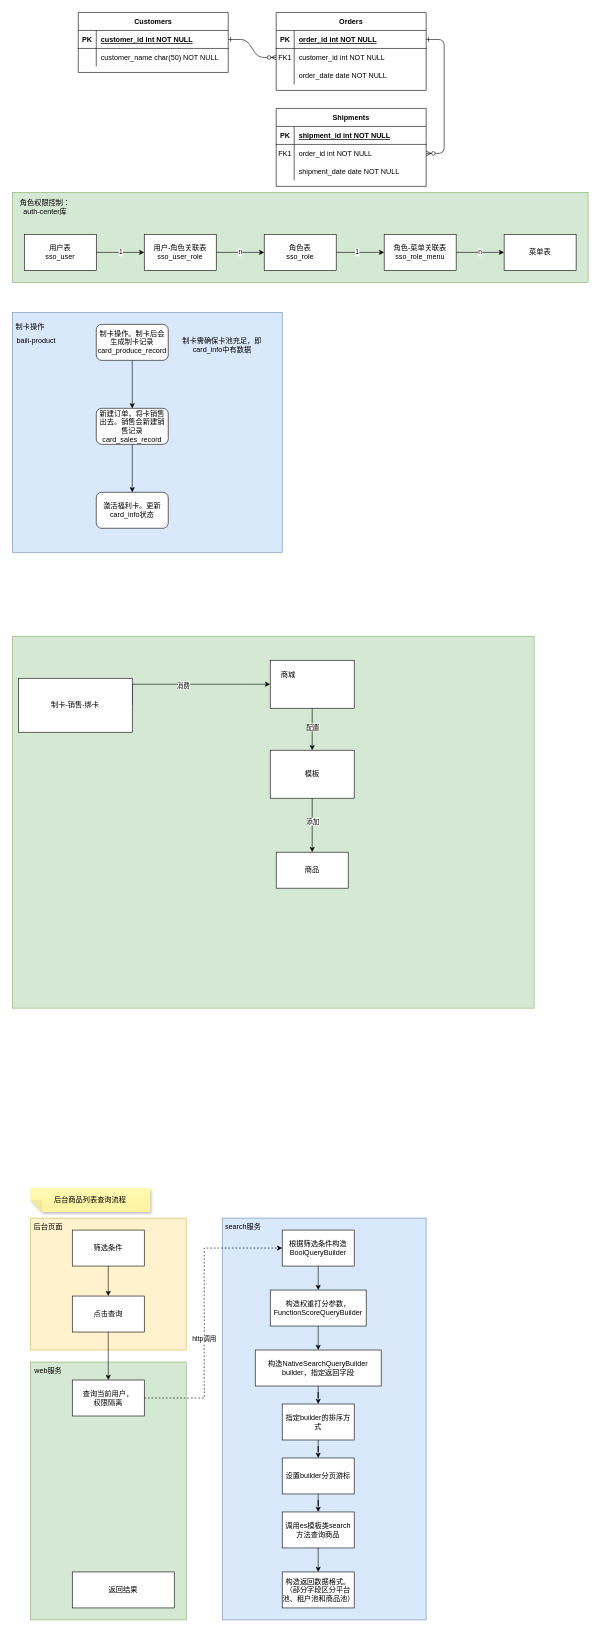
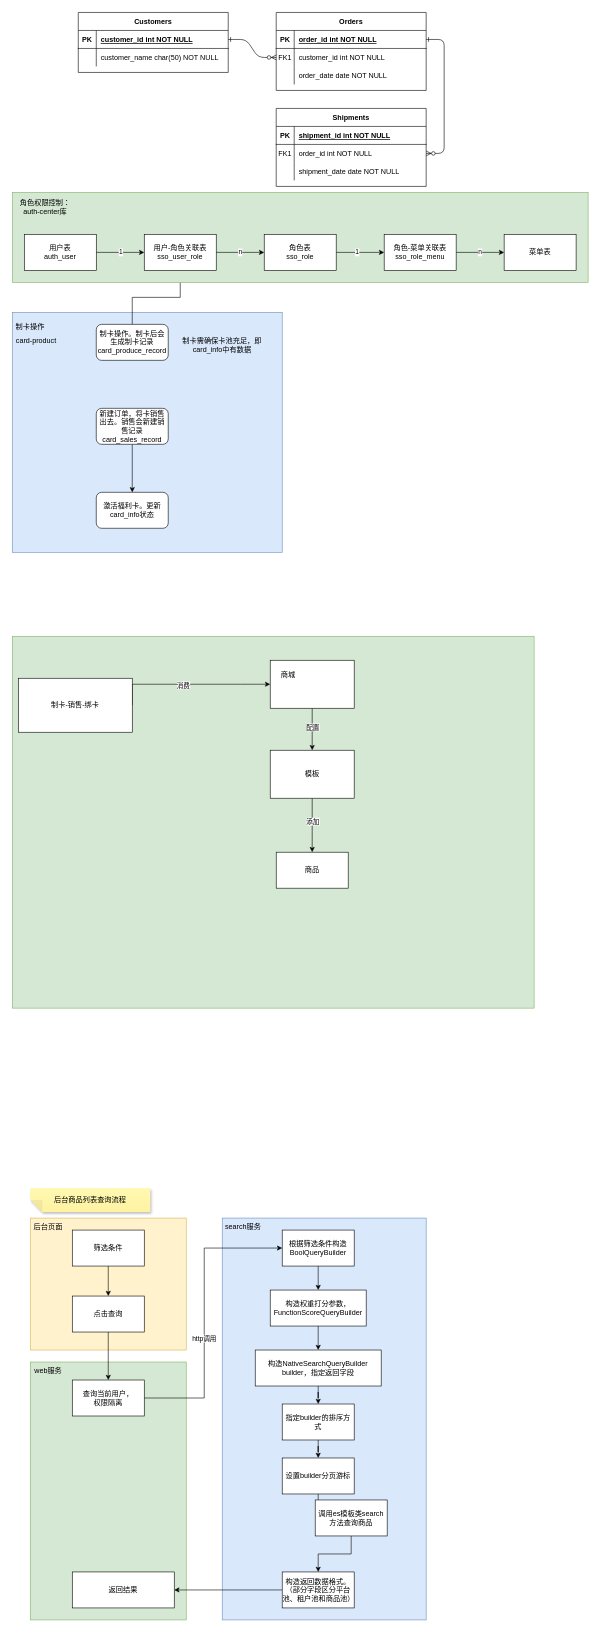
- <mxCell id="45" value="用户表&lt;div&gt;sso_user&lt;/div&gt;" style="rounded=0;whiteSpace=wrap;html=1;" parent="41" vertex="1"><mxGeometry x="20" y="70" width="120" height="60" as="geometry" /></mxCell>
+ <mxCell id="45" value="用户表&lt;div&gt;auth_user&lt;/div&gt;" style="rounded=0;whiteSpace=wrap;html=1;" parent="41" vertex="1"><mxGeometry x="20" y="70" width="120" height="60" as="geometry" /></mxCell>
- <mxCell id="40" value="baili-product" style="text;html=1;align=center;verticalAlign=middle;whiteSpace=wrap;rounded=0;" parent="31" vertex="1"><mxGeometry y="35" width="80" height="25" as="geometry" /></mxCell>
+ <mxCell id="40" value="card-product" style="text;html=1;align=center;verticalAlign=middle;whiteSpace=wrap;rounded=0;" parent="31" vertex="1"><mxGeometry y="35" width="80" height="25" as="geometry" /></mxCell>
- <mxCell id="33" value="" style="edgeStyle=orthogonalEdgeStyle;rounded=0;orthogonalLoop=1;jettySize=auto;html=1;" parent="31" source="34" target="36" edge="1"><mxGeometry relative="1" as="geometry" /></mxCell>
+ <mxCell id="33" value="" style="edgeStyle=orthogonalEdgeStyle;rounded=0;orthogonalLoop=1;jettySize=auto;html=1;" parent="31" source="34" target="47" edge="1"><mxGeometry relative="1" as="geometry" /></mxCell>
- <mxCell id="71" style="edgeStyle=orthogonalEdgeStyle;rounded=0;orthogonalLoop=1;jettySize=auto;html=1;exitX=1;exitY=0.5;exitDx=0;exitDy=0;dashed=1;" edge="1" parent="67" source="73" target="79"><mxGeometry relative="1" as="geometry"><mxPoint x="290" y="90" as="targetPoint" /><Array as="points"><mxPoint x="290" y="350" /><mxPoint x="290" y="100" /></Array></mxGeometry></mxCell>
+ <mxCell id="71" style="edgeStyle=orthogonalEdgeStyle;rounded=0;orthogonalLoop=1;jettySize=auto;html=1;exitX=1;exitY=0.5;exitDx=0;exitDy=0;" edge="1" parent="67" source="73" target="79"><mxGeometry relative="1" as="geometry"><mxPoint x="290" y="90" as="targetPoint" /><Array as="points"><mxPoint x="290" y="350" /><mxPoint x="290" y="100" /></Array></mxGeometry></mxCell>
- <mxCell id="89" value="调用es模板类search方法查询商品" style="whiteSpace=wrap;html=1;rounded=0;" vertex="1" parent="67"><mxGeometry x="420" y="540" width="120" height="60" as="geometry" /></mxCell>
+ <mxCell id="89" value="调用es模板类search方法查询商品" style="whiteSpace=wrap;html=1;rounded=0;" vertex="1" parent="67"><mxGeometry x="475" y="520" width="120" height="60" as="geometry" /></mxCell>
+ <mxCell id="75" style="edgeStyle=orthogonalEdgeStyle;rounded=0;orthogonalLoop=1;jettySize=auto;html=1;exitX=0;exitY=0.5;exitDx=0;exitDy=0;entryX=1;entryY=0.5;entryDx=0;entryDy=0;" edge="1" parent="67" source="90" target="74"><mxGeometry relative="1" as="geometry" /></mxCell>
